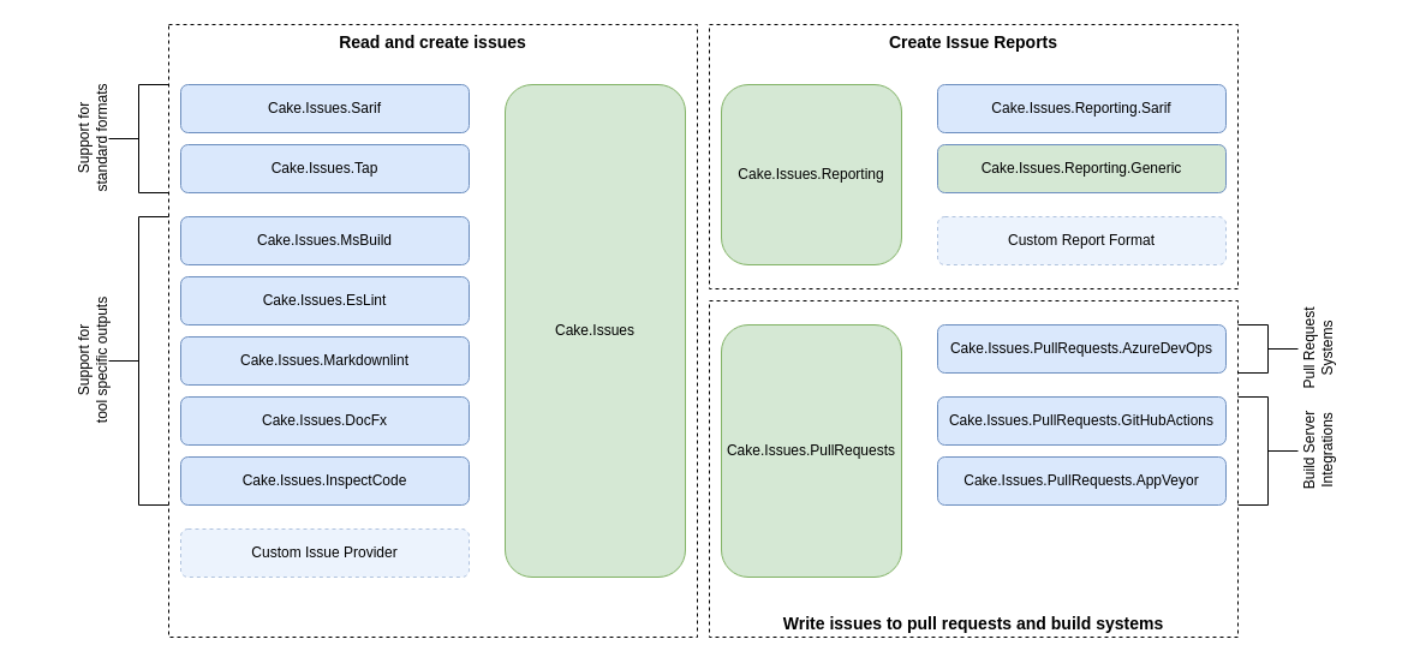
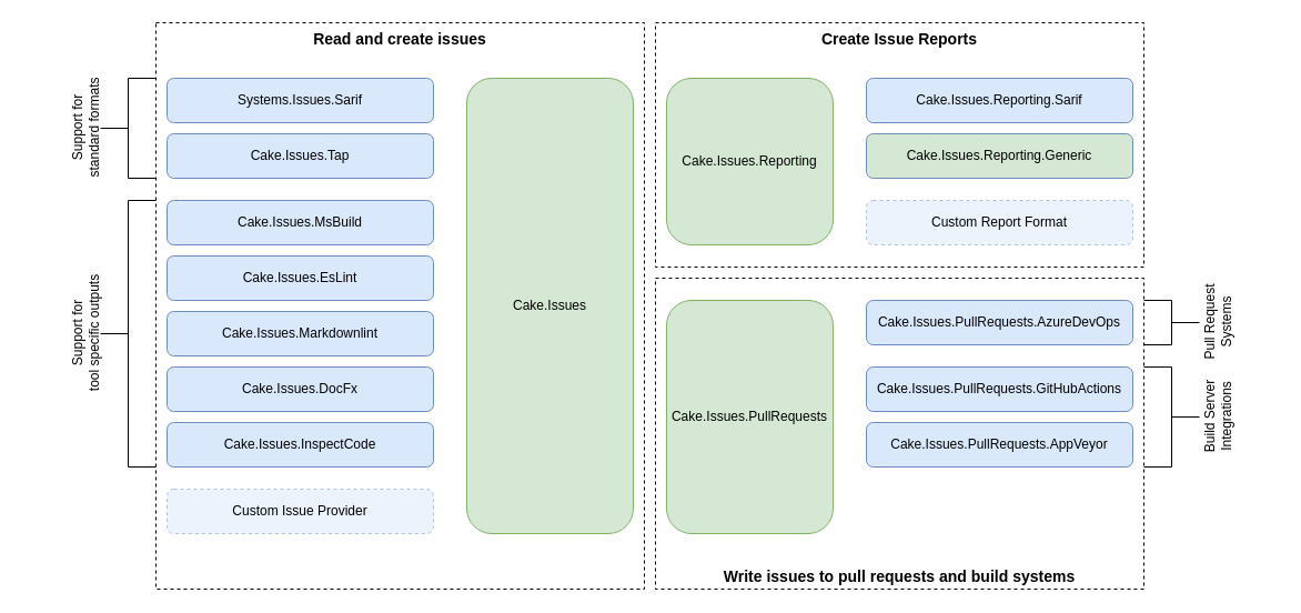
- <mxCell id="18" value="Cake.Issues.Sarif" style="rounded=1;whiteSpace=wrap;html=1;fillColor=#dae8fc;strokeColor=#6c8ebf;" parent="1" vertex="1"><mxGeometry x="150" y="70" width="240" height="40" as="geometry" /></mxCell>
+ <mxCell id="18" value="Systems.Issues.Sarif" style="rounded=1;whiteSpace=wrap;html=1;fillColor=#dae8fc;strokeColor=#6c8ebf;" parent="1" vertex="1"><mxGeometry x="150" y="70" width="240" height="40" as="geometry" /></mxCell>
